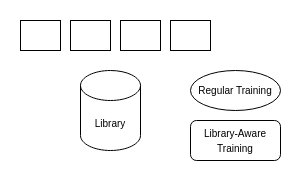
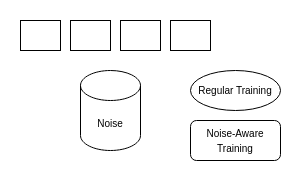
- <mxCell id="2" value="&lt;font style=&quot;font-size: 10px;&quot;&gt;Library&lt;/font&gt;" style="shape=cylinder3;whiteSpace=wrap;html=1;boundedLbl=1;backgroundOutline=1;size=15;" vertex="1" parent="1"><mxGeometry x="80" y="70" width="60" height="80" as="geometry" /></mxCell>
+ <mxCell id="2" value="&lt;font style=&quot;font-size: 10px;&quot;&gt;Noise&lt;/font&gt;" style="shape=cylinder3;whiteSpace=wrap;html=1;boundedLbl=1;backgroundOutline=1;size=15;" vertex="1" parent="1"><mxGeometry x="80" y="70" width="60" height="80" as="geometry" /></mxCell>
- <mxCell id="8" value="&lt;font style=&quot;font-size: 10px;&quot;&gt;Library-Aware Training&lt;/font&gt;" style="rounded=1;whiteSpace=wrap;html=1;" vertex="1" parent="1"><mxGeometry x="190" y="120" width="90" height="40" as="geometry" /></mxCell>
+ <mxCell id="8" value="&lt;font style=&quot;font-size: 10px;&quot;&gt;Noise-Aware Training&lt;/font&gt;" style="rounded=1;whiteSpace=wrap;html=1;" vertex="1" parent="1"><mxGeometry x="190" y="120" width="90" height="40" as="geometry" /></mxCell>
